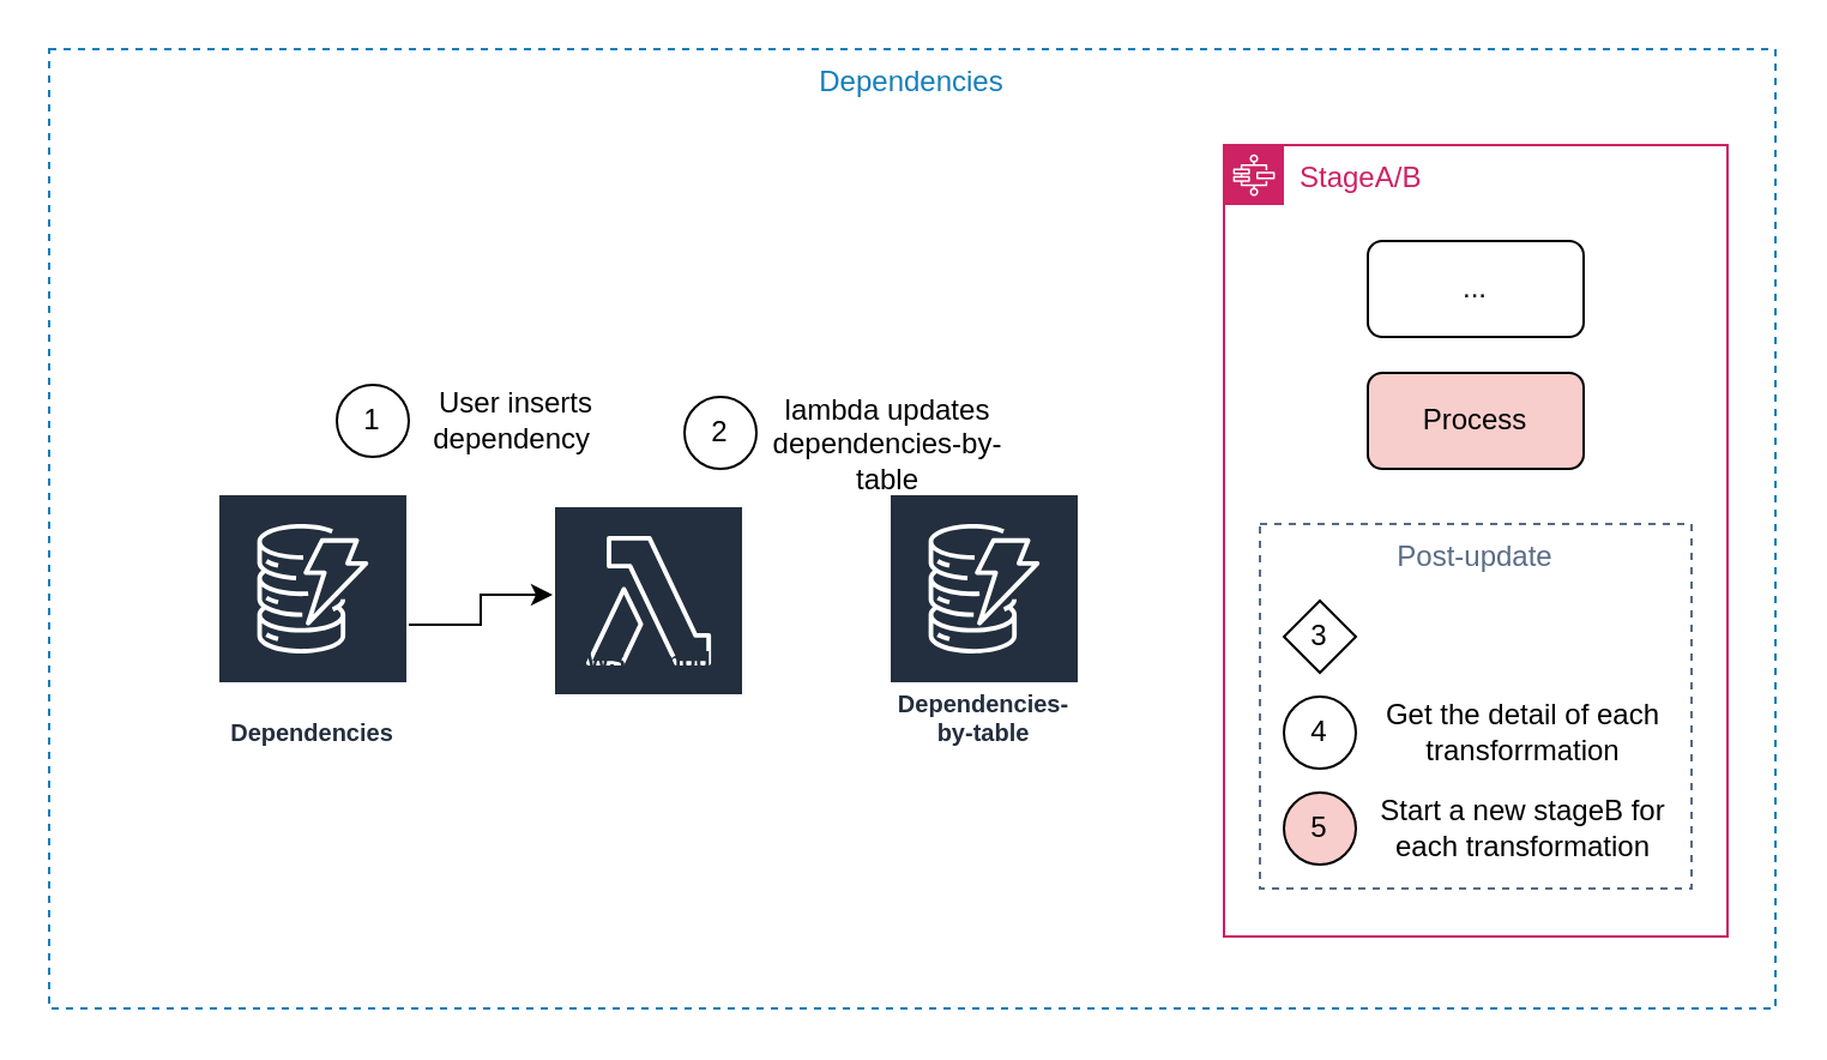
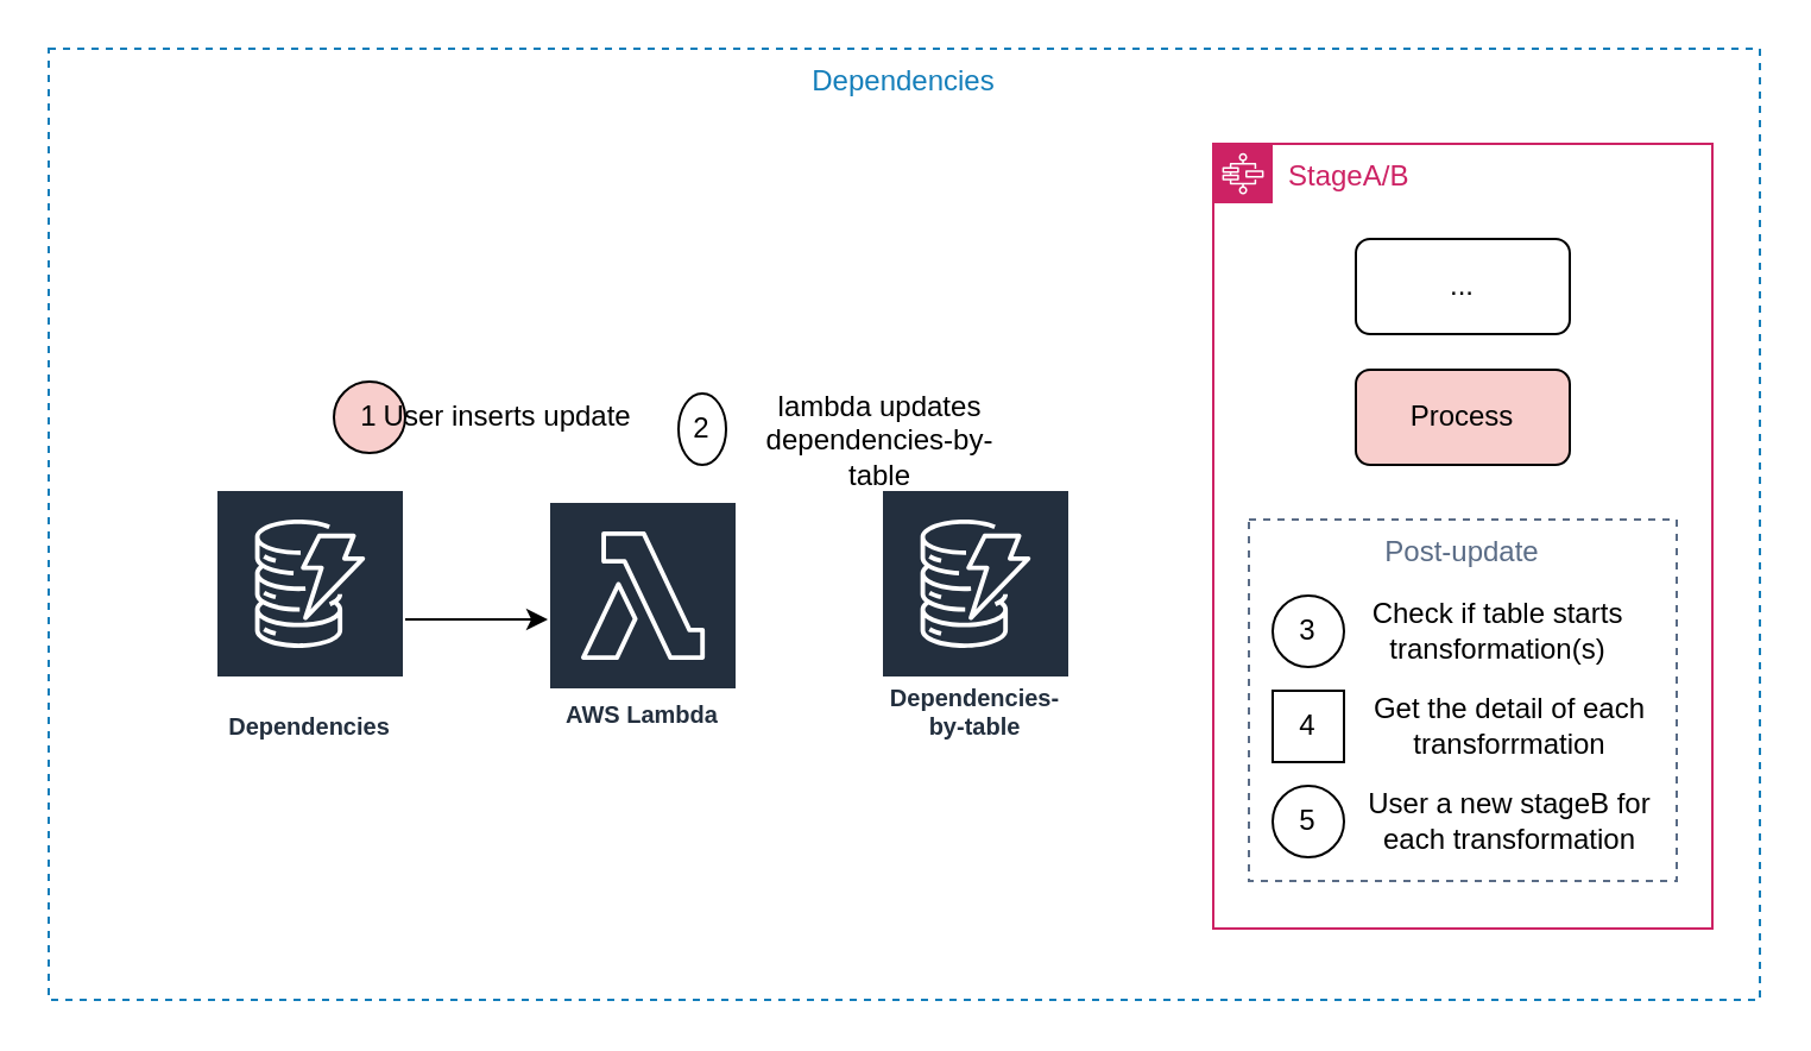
- <mxCell id="6" value="1" style="ellipse;whiteSpace=wrap;html=1;aspect=fixed;" vertex="1" parent="1"><mxGeometry x="140" y="160" width="30" height="30" as="geometry" /></mxCell>
+ <mxCell id="6" value="1" style="ellipse;whiteSpace=wrap;html=1;aspect=fixed;fillColor=#f8cecc;" vertex="1" parent="1"><mxGeometry x="140" y="160" width="30" height="30" as="geometry" /></mxCell>
- <mxCell id="7" value="User inserts dependency&amp;nbsp;" style="text;html=1;strokeColor=none;fillColor=none;align=center;verticalAlign=middle;whiteSpace=wrap;rounded=0;" vertex="1" parent="1"><mxGeometry x="160" y="165" width="110" height="20" as="geometry" /></mxCell>
+ <mxCell id="7" value="User inserts update&amp;nbsp;" style="text;html=1;strokeColor=none;fillColor=none;align=center;verticalAlign=middle;whiteSpace=wrap;rounded=0;" vertex="1" parent="1"><mxGeometry x="160" y="165" width="110" height="20" as="geometry" /></mxCell>
- <mxCell id="8" value="2" style="ellipse;whiteSpace=wrap;html=1;aspect=fixed;" vertex="1" parent="1"><mxGeometry x="285" y="165" width="30" height="30" as="geometry" /></mxCell>
+ <mxCell id="8" value="2" style="ellipse;whiteSpace=wrap;html=1;aspect=fixed;" vertex="1" parent="1"><mxGeometry x="285" y="165" width="20" height="30" as="geometry" /></mxCell>
- <mxCell id="4" value="AWS Lambda" style="outlineConnect=0;fontColor=#232F3E;gradientColor=none;strokeColor=#ffffff;fillColor=#232F3E;dashed=0;verticalLabelPosition=middle;verticalAlign=bottom;align=center;html=1;whiteSpace=wrap;fontSize=10;fontStyle=1;spacing=3;shape=mxgraph.aws4.productIcon;prIcon=mxgraph.aws4.lambda;" vertex="1" parent="1"><mxGeometry x="230" y="210" width="80" height="75" as="geometry" /></mxCell>
+ <mxCell id="4" value="AWS Lambda" style="outlineConnect=0;fontColor=#232F3E;gradientColor=none;strokeColor=#ffffff;fillColor=#232F3E;dashed=0;verticalLabelPosition=middle;verticalAlign=bottom;align=center;html=1;whiteSpace=wrap;fontSize=10;fontStyle=1;spacing=3;shape=mxgraph.aws4.productIcon;prIcon=mxgraph.aws4.lambda;" vertex="1" parent="1"><mxGeometry x="230" y="210" width="80" height="100" as="geometry" /></mxCell>
- <mxCell id="14" value="3" style="rhombus;whiteSpace=wrap;html=1;aspect=fixed;" vertex="1" parent="1"><mxGeometry x="535" y="250" width="30" height="30" as="geometry" /></mxCell>
+ <mxCell id="14" value="3" style="ellipse;whiteSpace=wrap;html=1;aspect=fixed;" vertex="1" parent="1"><mxGeometry x="535" y="250" width="30" height="30" as="geometry" /></mxCell>
+ <mxCell id="15" value="Check if table starts transformation(s)" style="text;html=1;strokeColor=none;fillColor=none;align=center;verticalAlign=middle;whiteSpace=wrap;rounded=0;" vertex="1" parent="1"><mxGeometry x="575" y="255" width="110" height="20" as="geometry" /></mxCell>
- <mxCell id="18" value="4" style="ellipse;whiteSpace=wrap;html=1;aspect=fixed;" vertex="1" parent="1"><mxGeometry x="535" y="290" width="30" height="30" as="geometry" /></mxCell>
+ <mxCell id="18" value="4" style="whiteSpace=wrap;html=1;aspect=fixed;rounded=0;" vertex="1" parent="1"><mxGeometry x="535" y="290" width="30" height="30" as="geometry" /></mxCell>
- <mxCell id="16" value="5" style="ellipse;whiteSpace=wrap;html=1;aspect=fixed;fillColor=#f8cecc;" vertex="1" parent="1"><mxGeometry x="535" y="330" width="30" height="30" as="geometry" /></mxCell>
+ <mxCell id="16" value="5" style="ellipse;whiteSpace=wrap;html=1;aspect=fixed;" vertex="1" parent="1"><mxGeometry x="535" y="330" width="30" height="30" as="geometry" /></mxCell>
- <mxCell id="17" value="Start a new stageB for each transformation" style="text;html=1;strokeColor=none;fillColor=none;align=center;verticalAlign=middle;whiteSpace=wrap;rounded=0;" vertex="1" parent="1"><mxGeometry x="570" y="335" width="130" height="20" as="geometry" /></mxCell>
+ <mxCell id="17" value="User a new stageB for each transformation" style="text;html=1;strokeColor=none;fillColor=none;align=center;verticalAlign=middle;whiteSpace=wrap;rounded=0;" vertex="1" parent="1"><mxGeometry x="570" y="335" width="130" height="20" as="geometry" /></mxCell>
